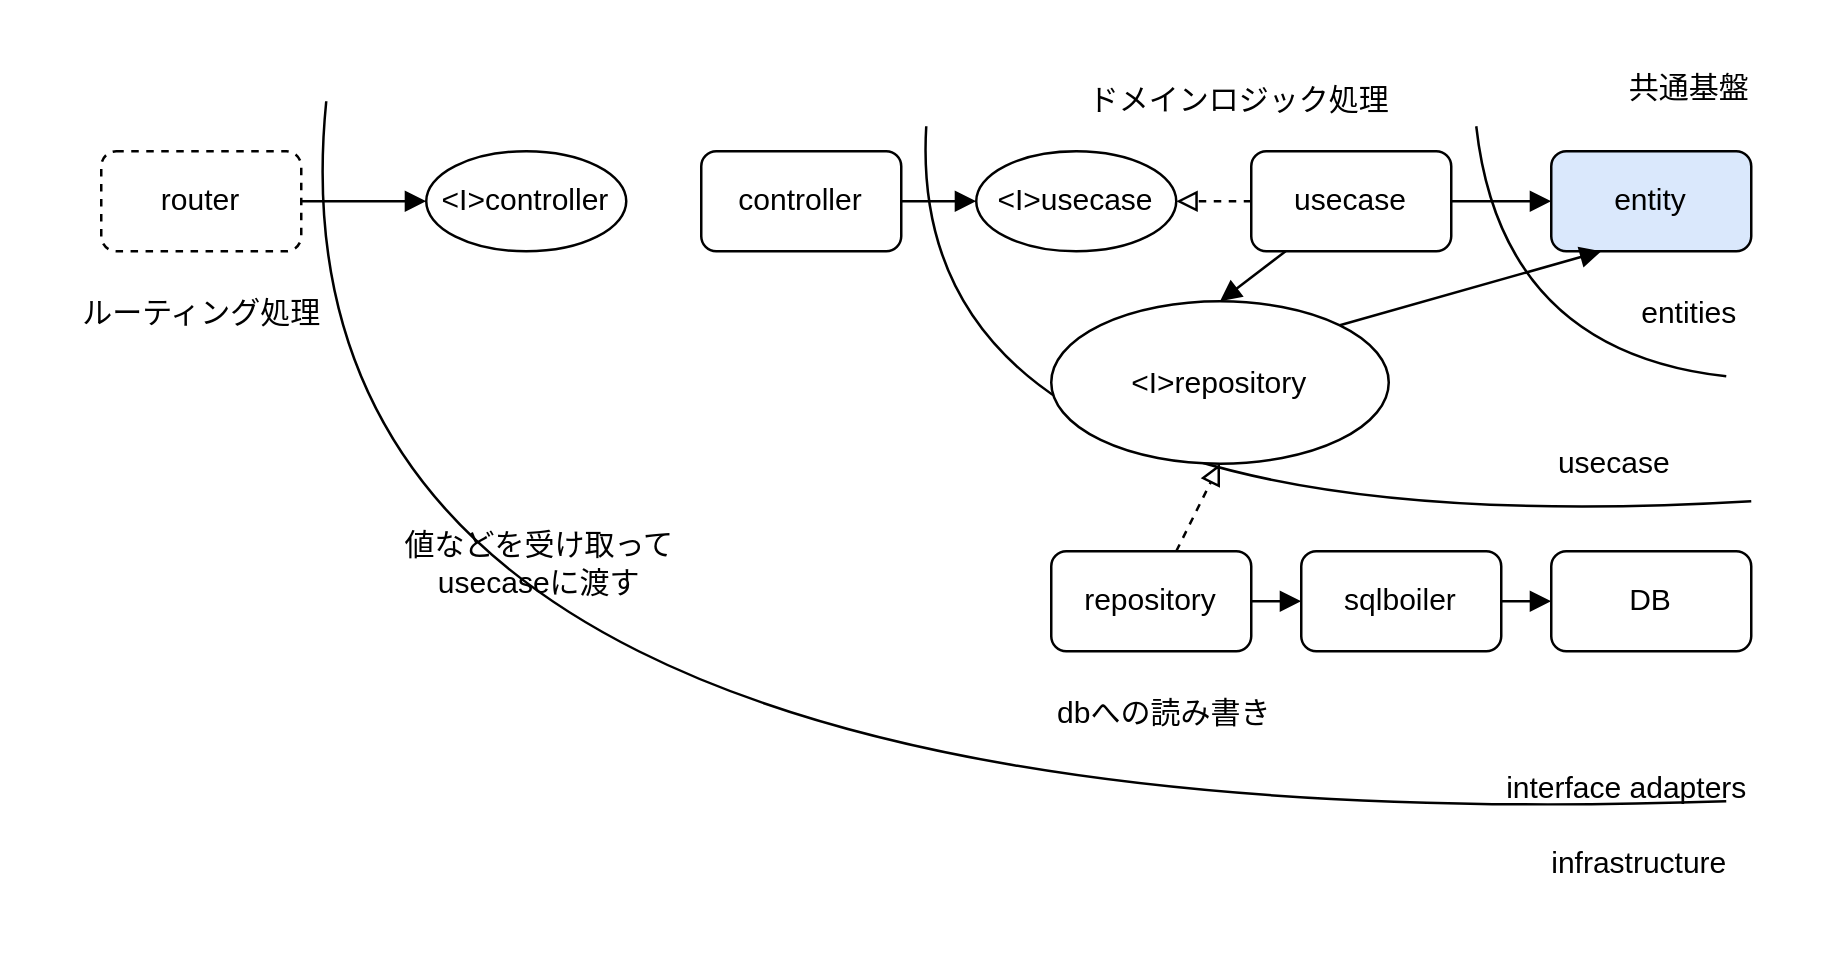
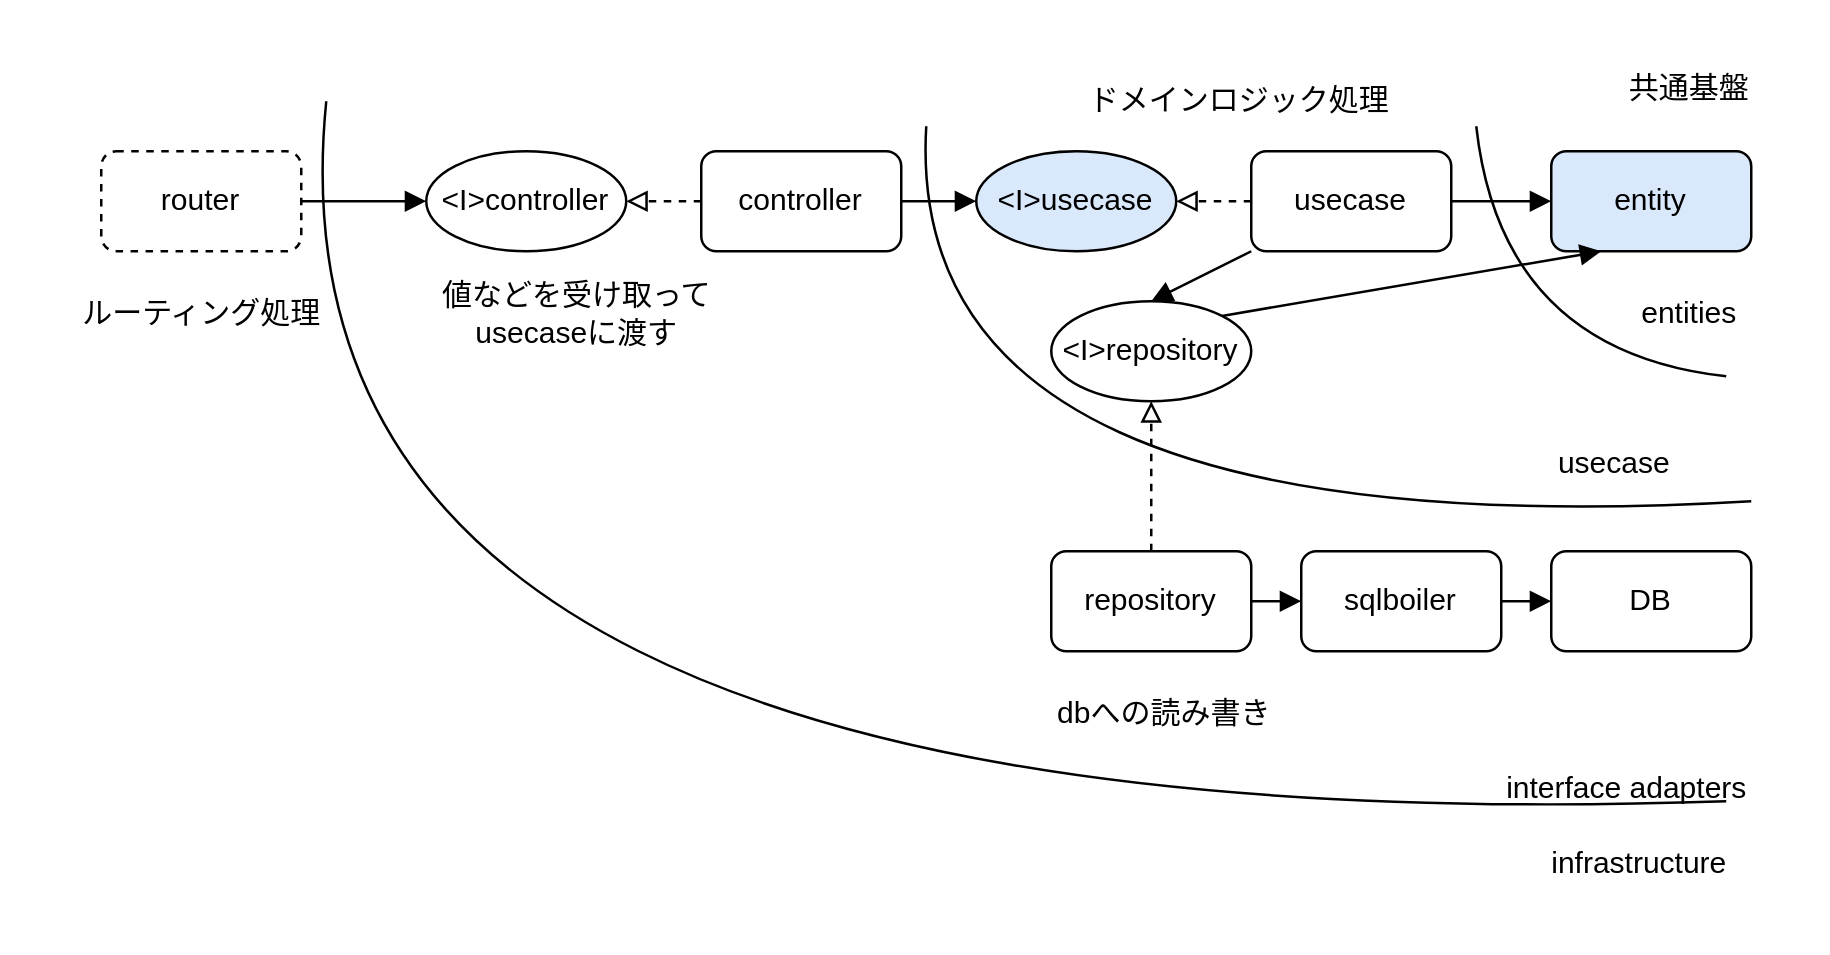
+ <mxCell id="10" style="edgeStyle=none;html=1;entryX=1;entryY=0.5;entryDx=0;entryDy=0;dashed=1;strokeWidth=1;endArrow=block;endFill=0;" edge="1" parent="1" source="12" target="13"><mxGeometry relative="1" as="geometry" /></mxCell>
- <mxCell id="8" value="&amp;lt;I&amp;gt;usecase" style="ellipse;whiteSpace=wrap;html=1;" vertex="1" parent="1"><mxGeometry x="390" y="60" width="80" height="40" as="geometry" /></mxCell>
+ <mxCell id="8" value="&amp;lt;I&amp;gt;usecase" style="ellipse;whiteSpace=wrap;html=1;fillColor=#dae8fc;" vertex="1" parent="1"><mxGeometry x="390" y="60" width="80" height="40" as="geometry" /></mxCell>
- <mxCell id="18" value="&amp;lt;I&amp;gt;repository" style="ellipse;whiteSpace=wrap;html=1;" vertex="1" parent="1"><mxGeometry x="420" y="120" width="135" height="65" as="geometry" /></mxCell>
+ <mxCell id="18" value="&amp;lt;I&amp;gt;repository" style="ellipse;whiteSpace=wrap;html=1;" vertex="1" parent="1"><mxGeometry x="420" y="120" width="80" height="40" as="geometry" /></mxCell>
- <mxCell id="23" value="値などを受け取って&lt;br&gt;usecaseに渡す" style="text;html=1;align=center;verticalAlign=middle;resizable=0;points=[];autosize=1;strokeColor=none;fillColor=none;" vertex="1" parent="1"><mxGeometry x="150" y="205" width="130" height="40" as="geometry" /></mxCell>
+ <mxCell id="23" value="値などを受け取って&lt;br&gt;usecaseに渡す" style="text;html=1;align=center;verticalAlign=middle;resizable=0;points=[];autosize=1;strokeColor=none;fillColor=none;" vertex="1" parent="1"><mxGeometry x="165" y="105" width="130" height="40" as="geometry" /></mxCell>
